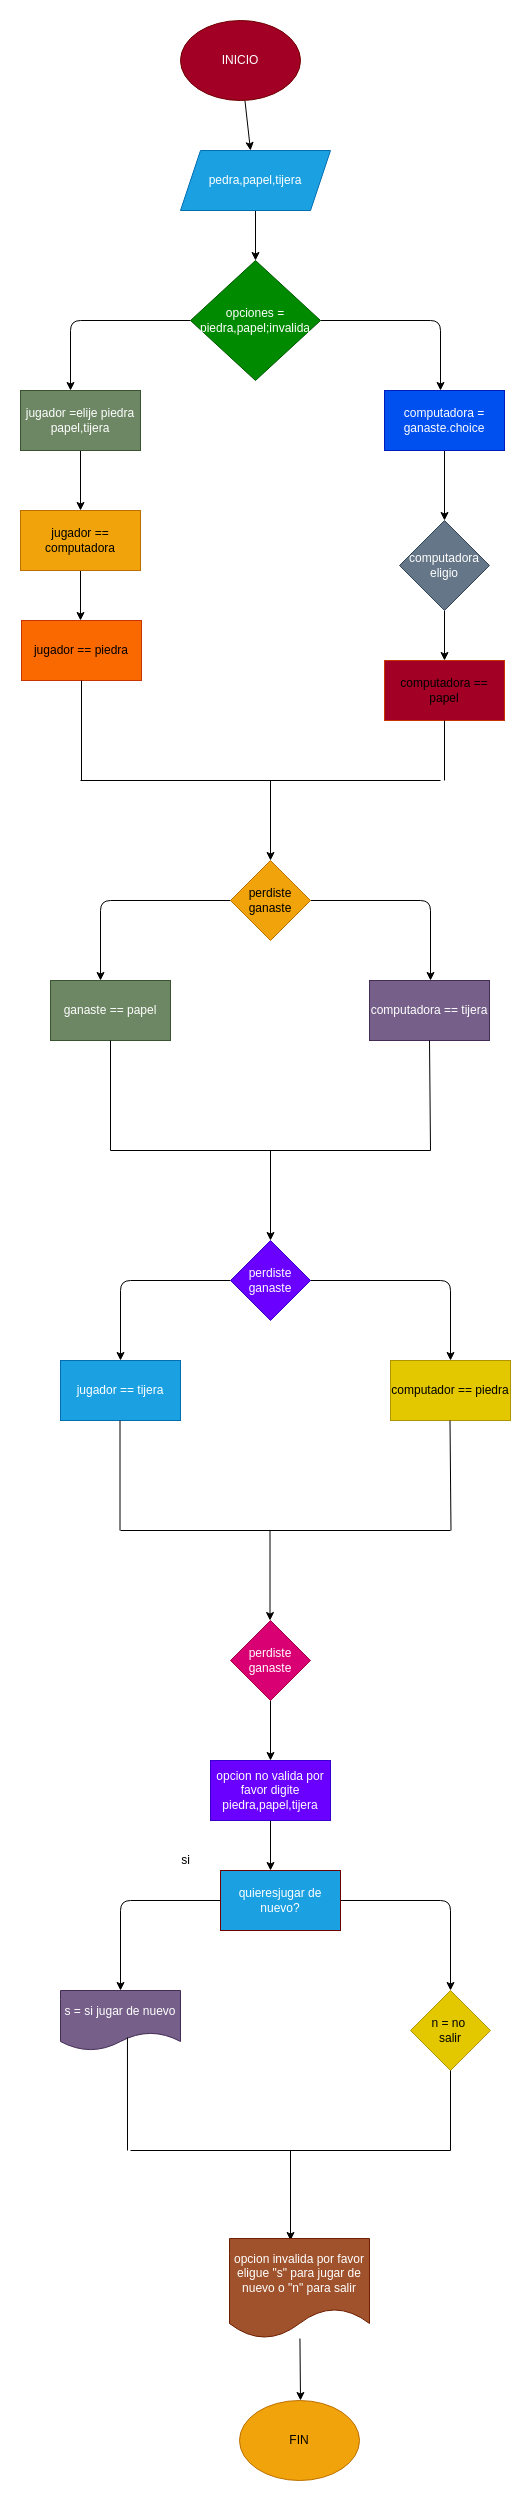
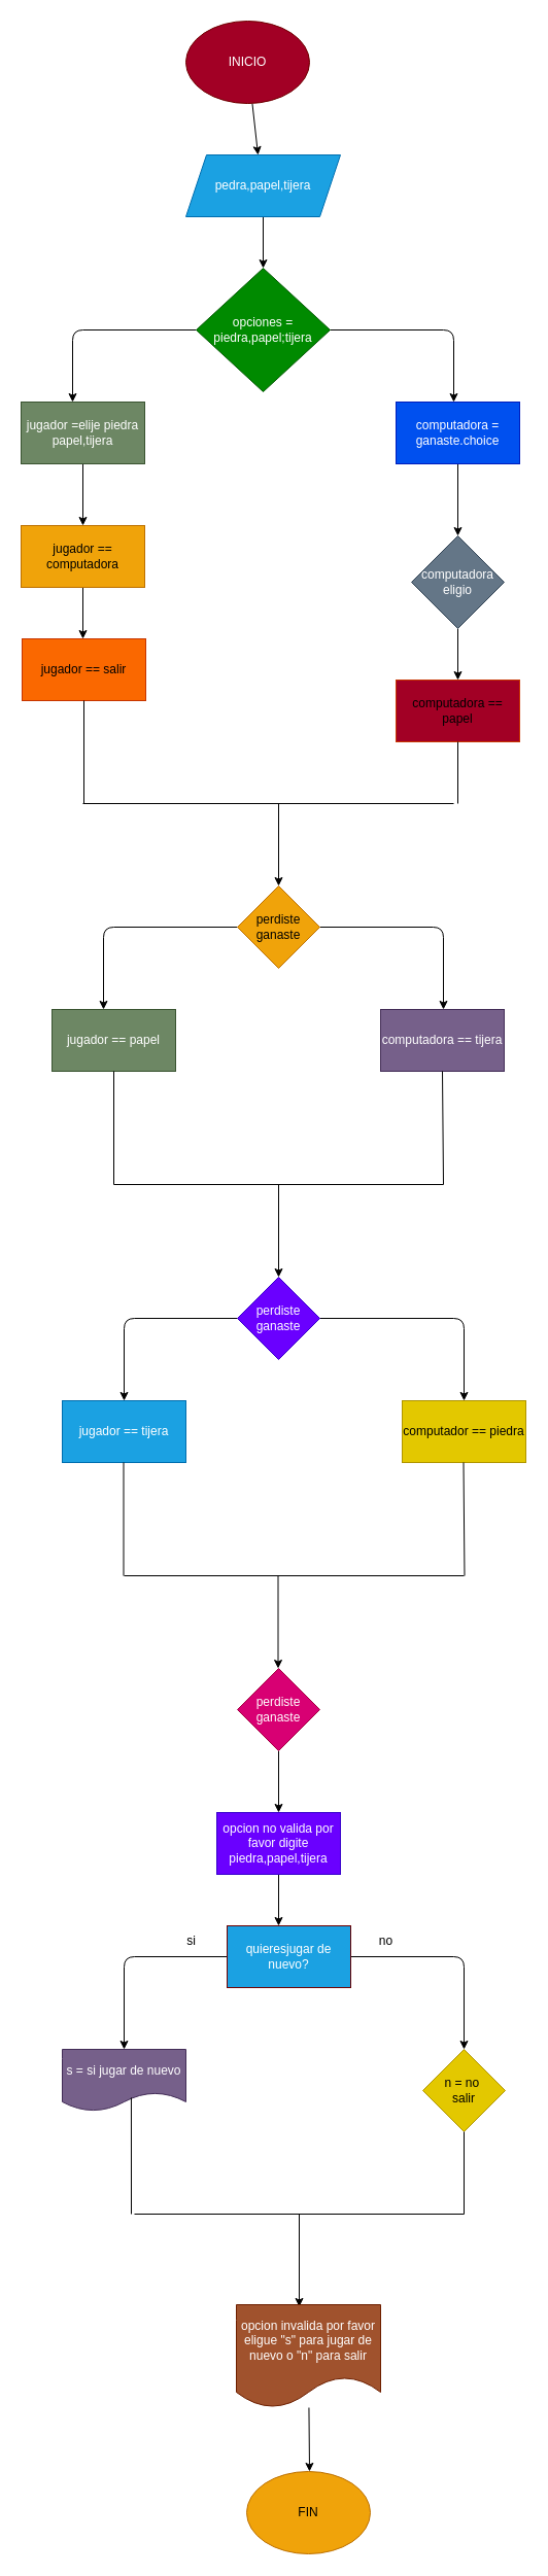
- <mxCell id="12" value="opciones =&lt;br&gt;piedra,papel;invalida" style="rhombus;whiteSpace=wrap;html=1;fillColor=#008a00;fontColor=#ffffff;strokeColor=#005700;" vertex="1" parent="1"><mxGeometry x="190" y="260" width="130" height="120" as="geometry" /></mxCell>
+ <mxCell id="12" value="opciones =&lt;br&gt;piedra,papel;tijera" style="rhombus;whiteSpace=wrap;html=1;fillColor=#008a00;fontColor=#ffffff;strokeColor=#005700;" vertex="1" parent="1"><mxGeometry x="190" y="260" width="130" height="120" as="geometry" /></mxCell>
- <mxCell id="17" value="jugador == piedra" style="whiteSpace=wrap;html=1;fillColor=#fa6800;fontColor=#000000;strokeColor=#C73500;" vertex="1" parent="1"><mxGeometry x="21" y="620" width="120" height="60" as="geometry" /></mxCell>
+ <mxCell id="17" value="jugador == salir" style="whiteSpace=wrap;html=1;fillColor=#fa6800;fontColor=#000000;strokeColor=#C73500;" vertex="1" parent="1"><mxGeometry x="21" y="620" width="120" height="60" as="geometry" /></mxCell>
- <mxCell id="26" value="ganaste == papel" style="whiteSpace=wrap;html=1;fillColor=#6d8764;fontColor=#ffffff;strokeColor=#3A5431;" vertex="1" parent="1"><mxGeometry x="50" y="980" width="120" height="60" as="geometry" /></mxCell>
+ <mxCell id="26" value="jugador == papel" style="whiteSpace=wrap;html=1;fillColor=#6d8764;fontColor=#ffffff;strokeColor=#3A5431;" vertex="1" parent="1"><mxGeometry x="50" y="980" width="120" height="60" as="geometry" /></mxCell>
- <mxCell id="49" value="si" style="text;html=1;align=center;verticalAlign=middle;resizable=0;points=[];autosize=1;strokeColor=none;fillColor=none;" vertex="1" parent="1"><mxGeometry x="170" y="1845" width="30" height="30" as="geometry" /></mxCell>
+ <mxCell id="49" value="si" style="text;html=1;align=center;verticalAlign=middle;resizable=0;points=[];autosize=1;strokeColor=none;fillColor=none;" vertex="1" parent="1"><mxGeometry x="170" y="1870" width="30" height="30" as="geometry" /></mxCell>
+ <mxCell id="50" value="no" style="text;html=1;align=center;verticalAlign=middle;resizable=0;points=[];autosize=1;strokeColor=none;fillColor=none;" vertex="1" parent="1"><mxGeometry x="354" y="1870" width="40" height="30" as="geometry" /></mxCell>
